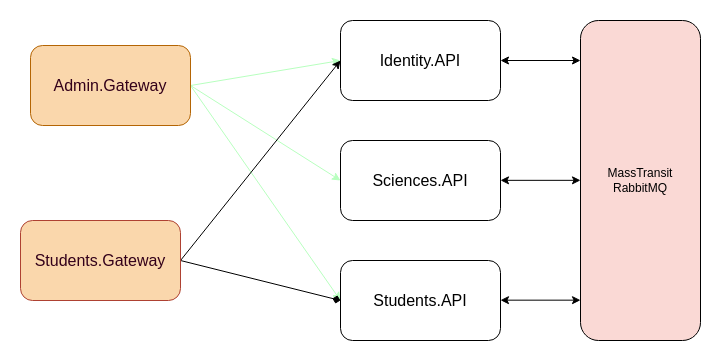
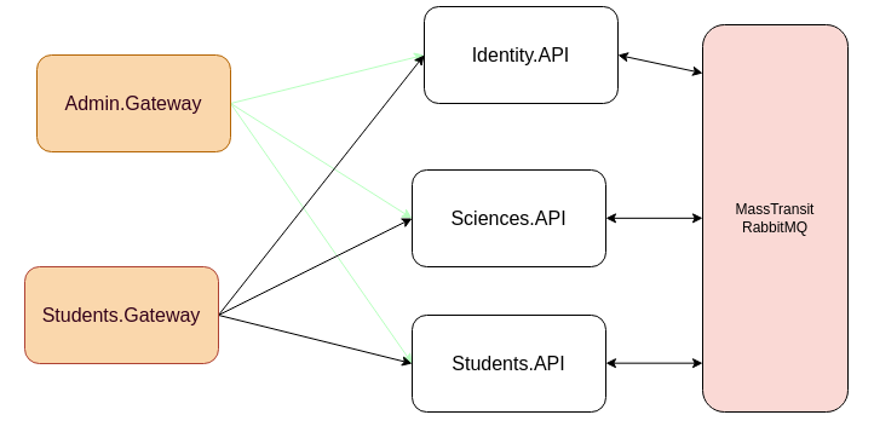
- <mxCell id="6" value="Identity.API" style="rounded=1;whiteSpace=wrap;html=1;fontSize=16;" parent="1" vertex="1"><mxGeometry x="340" y="20" width="160" height="80" as="geometry" /></mxCell>
+ <mxCell id="6" value="Identity.API" style="rounded=1;whiteSpace=wrap;html=1;fontSize=16;" parent="1" vertex="1"><mxGeometry x="350" y="5" width="160" height="80" as="geometry" /></mxCell>
+ <mxCell id="10" style="edgeStyle=none;html=1;exitX=1;exitY=0.5;exitDx=0;exitDy=0;entryX=0;entryY=0.5;entryDx=0;entryDy=0;fontSize=16;" parent="1" source="12" target="7" edge="1"><mxGeometry relative="1" as="geometry" /></mxCell>
- <mxCell id="11" style="edgeStyle=none;html=1;exitX=1;exitY=0.5;exitDx=0;exitDy=0;entryX=0;entryY=0.5;entryDx=0;entryDy=0;fontSize=16;endArrow=diamond;" parent="1" source="12" target="8" edge="1"><mxGeometry relative="1" as="geometry" /></mxCell>
+ <mxCell id="11" style="edgeStyle=none;html=1;exitX=1;exitY=0.5;exitDx=0;exitDy=0;entryX=0;entryY=0.5;entryDx=0;entryDy=0;fontSize=16;" parent="1" source="12" target="8" edge="1"><mxGeometry relative="1" as="geometry" /></mxCell>
